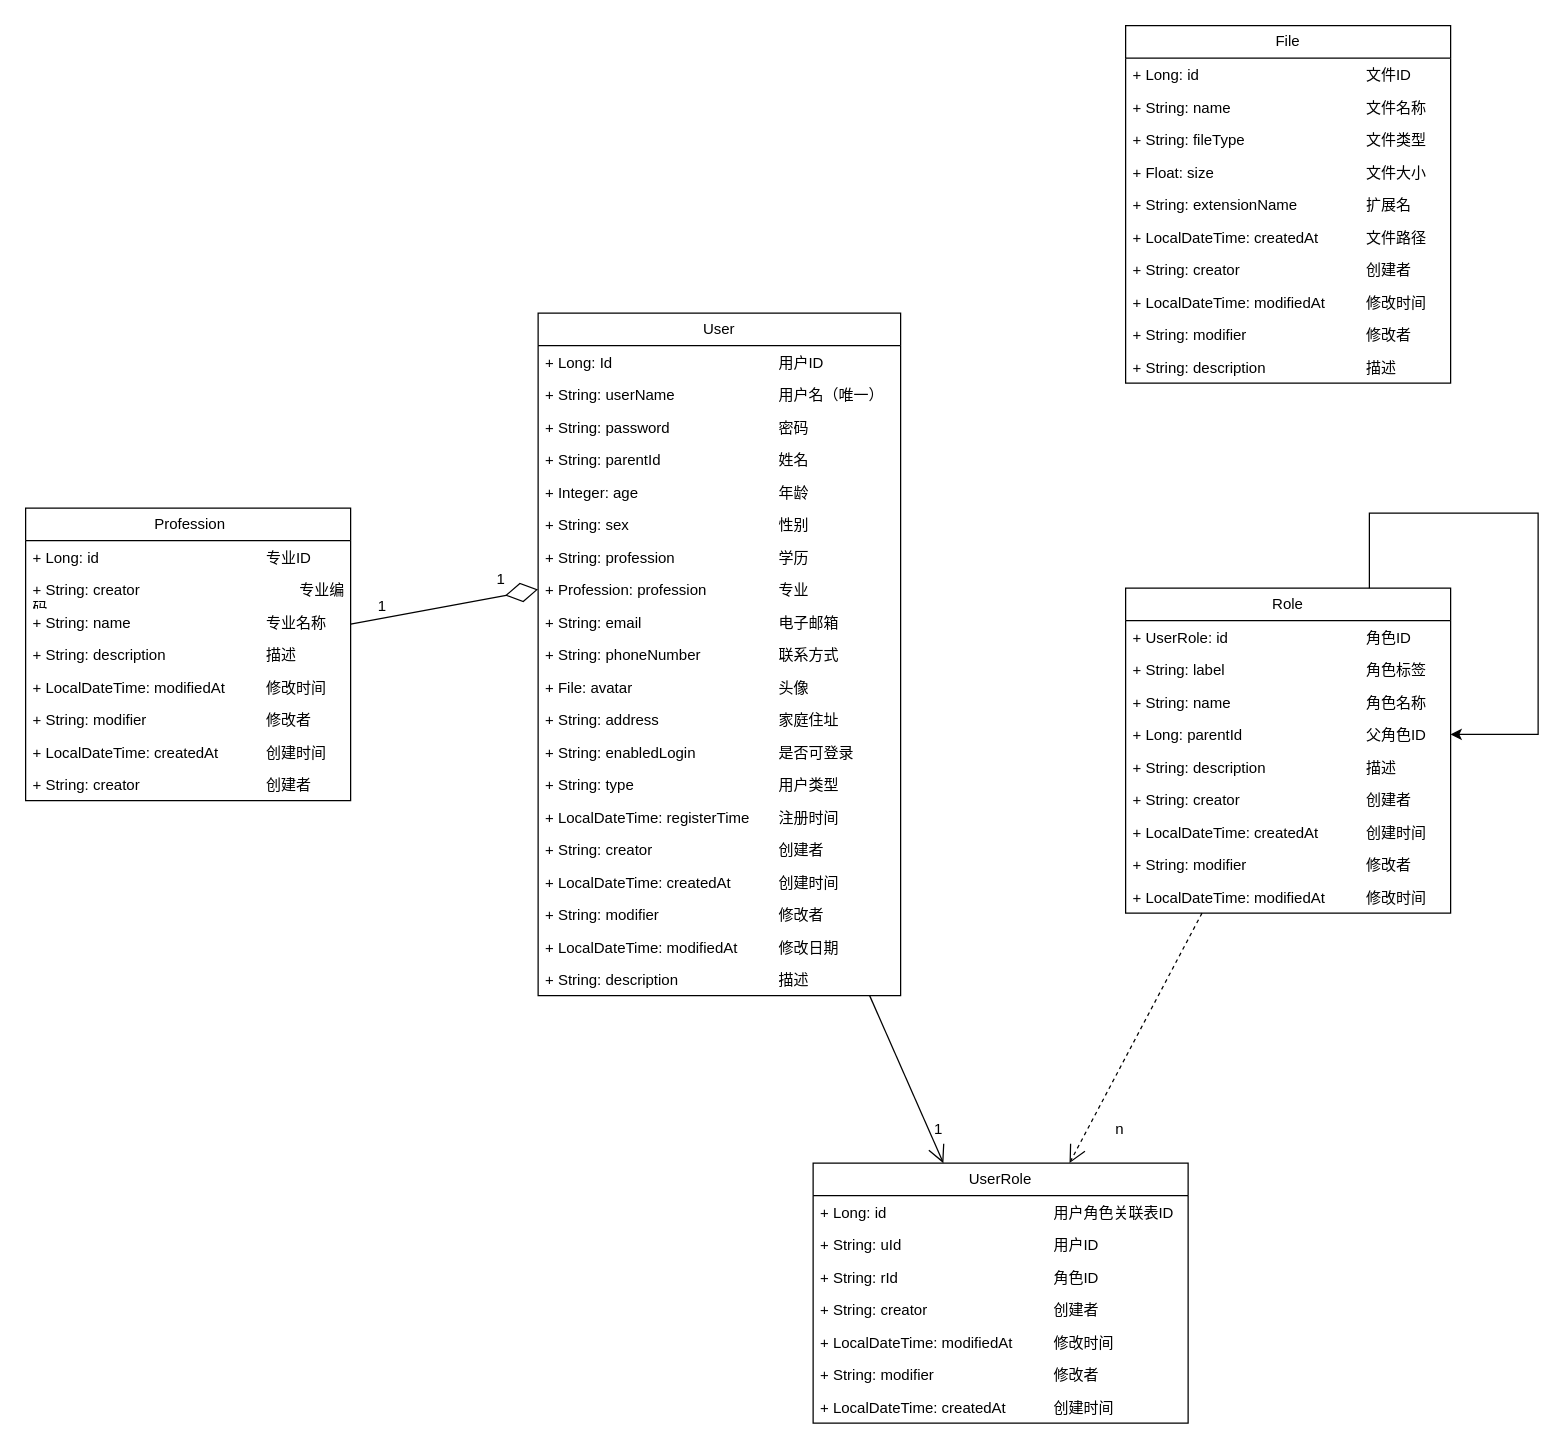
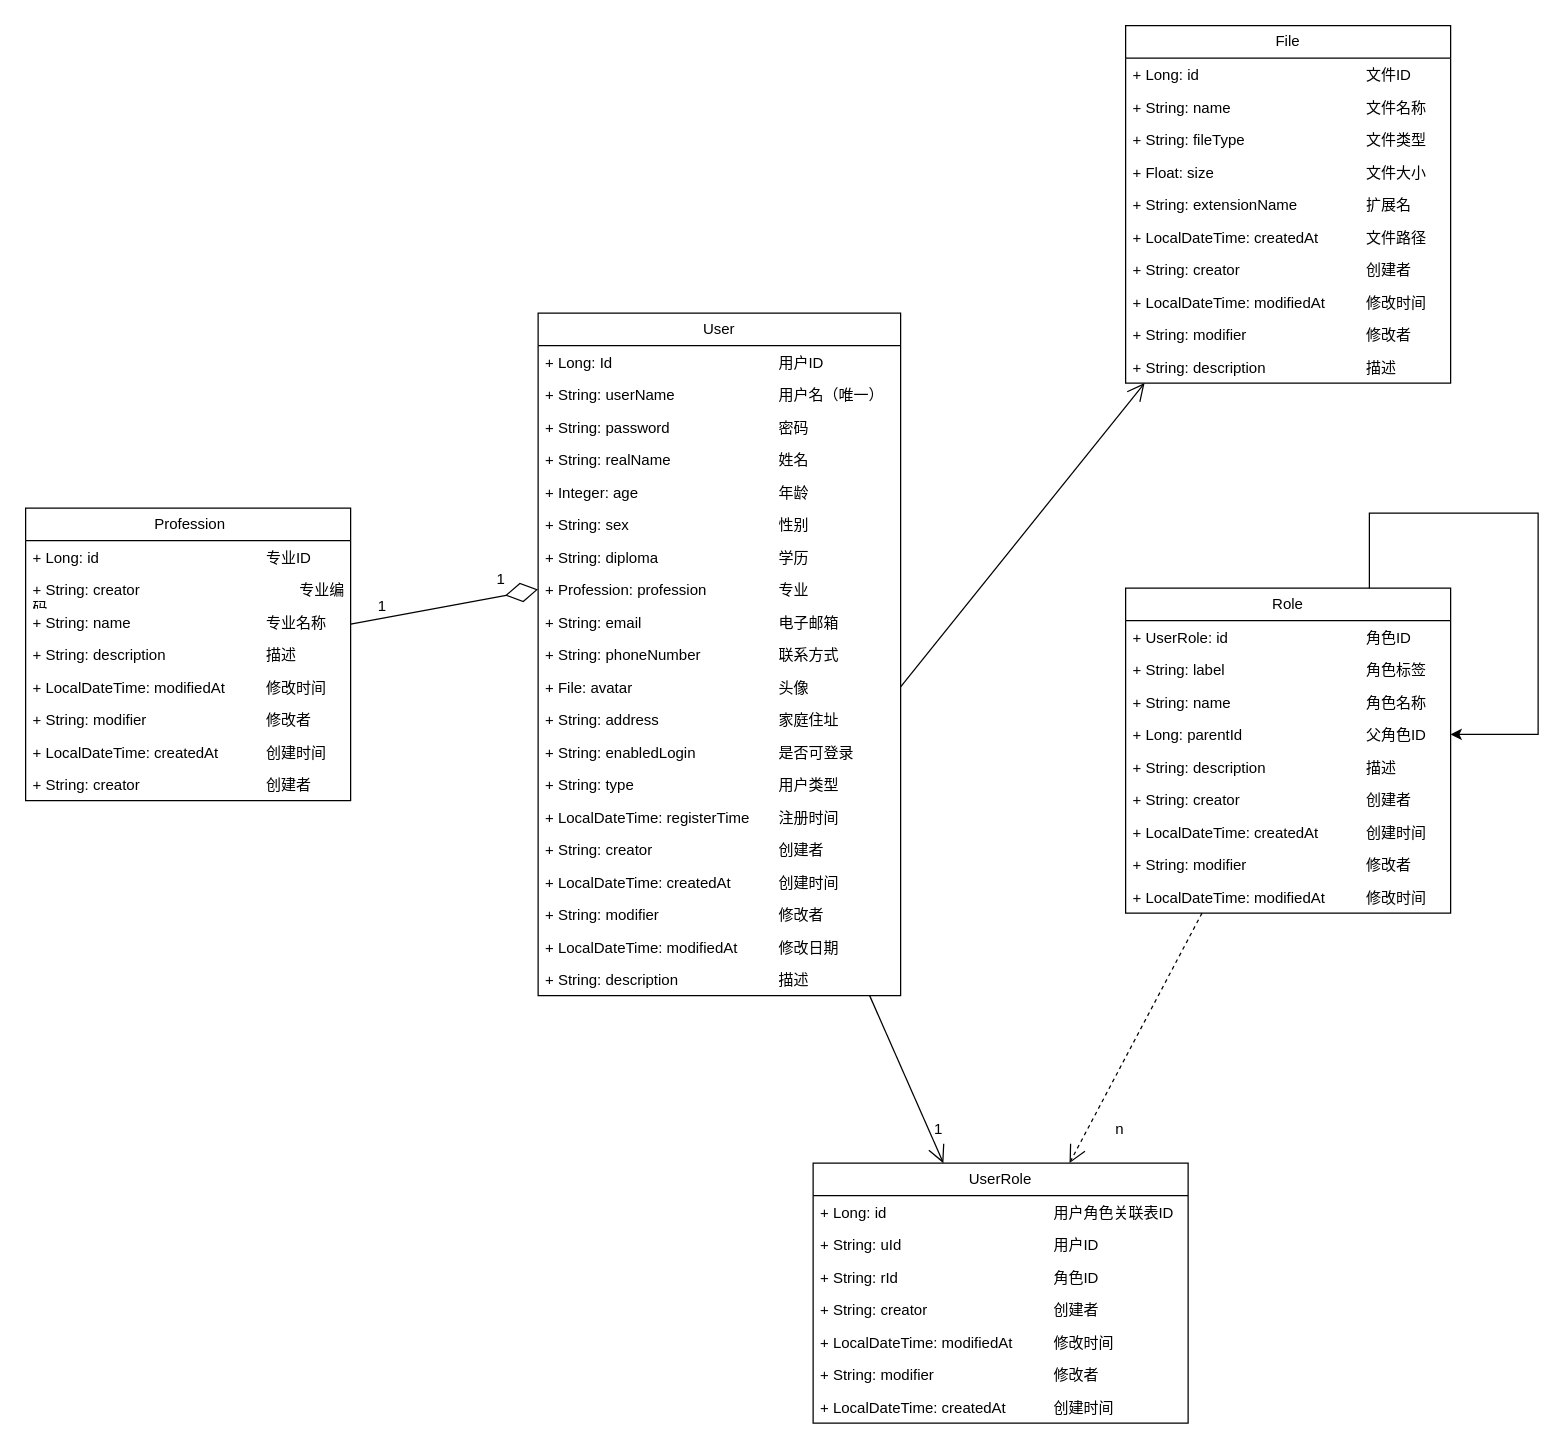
- <mxCell id="6" value="+ String: parentId&lt;span style=&quot;white-space: pre;&quot;&gt;&#09;&lt;/span&gt;&lt;span style=&quot;white-space: pre;&quot;&gt;&#09;&lt;span style=&quot;white-space: pre;&quot;&gt;&#09;&lt;/span&gt;&lt;span style=&quot;white-space: pre;&quot;&gt;&#09;&lt;/span&gt;&lt;/span&gt;姓名" style="text;strokeColor=none;fillColor=none;align=left;verticalAlign=top;spacingLeft=4;spacingRight=4;overflow=hidden;rotatable=0;points=[[0,0.5],[1,0.5]];portConstraint=eastwest;whiteSpace=wrap;html=1;" vertex="1" parent="2"><mxGeometry y="104" width="290" height="26" as="geometry" /></mxCell>
+ <mxCell id="6" value="+ String: realName&lt;span style=&quot;white-space: pre;&quot;&gt;&#09;&lt;/span&gt;&lt;span style=&quot;white-space: pre;&quot;&gt;&#09;&lt;span style=&quot;white-space: pre;&quot;&gt;&#09;&lt;/span&gt;&lt;span style=&quot;white-space: pre;&quot;&gt;&#09;&lt;/span&gt;&lt;/span&gt;姓名" style="text;strokeColor=none;fillColor=none;align=left;verticalAlign=top;spacingLeft=4;spacingRight=4;overflow=hidden;rotatable=0;points=[[0,0.5],[1,0.5]];portConstraint=eastwest;whiteSpace=wrap;html=1;" vertex="1" parent="2"><mxGeometry y="104" width="290" height="26" as="geometry" /></mxCell>
+ <mxCell id="54" value="" style="endArrow=open;endFill=1;endSize=12;html=1;rounded=0;exitX=1;exitY=0.5;exitDx=0;exitDy=0;" edge="1" parent="1" source="13" target="23"><mxGeometry width="160" relative="1" as="geometry"><mxPoint x="560" y="270" as="sourcePoint" /><mxPoint x="720" y="270" as="targetPoint" /></mxGeometry></mxCell>
- <mxCell id="9" value="+ String: profession&lt;span style=&quot;white-space: pre;&quot;&gt;&#09;&lt;span style=&quot;white-space: pre;&quot;&gt;&#09;&lt;/span&gt;&lt;span style=&quot;white-space: pre;&quot;&gt;&#09;&lt;/span&gt;&lt;span style=&quot;white-space: pre;&quot;&gt;&#09;&lt;/span&gt;&lt;/span&gt;学历" style="text;strokeColor=none;fillColor=none;align=left;verticalAlign=top;spacingLeft=4;spacingRight=4;overflow=hidden;rotatable=0;points=[[0,0.5],[1,0.5]];portConstraint=eastwest;whiteSpace=wrap;html=1;" vertex="1" parent="2"><mxGeometry y="182" width="290" height="26" as="geometry" /></mxCell>
+ <mxCell id="9" value="+ String: diploma&lt;span style=&quot;white-space: pre;&quot;&gt;&#09;&lt;span style=&quot;white-space: pre;&quot;&gt;&#09;&lt;/span&gt;&lt;span style=&quot;white-space: pre;&quot;&gt;&#09;&lt;/span&gt;&lt;span style=&quot;white-space: pre;&quot;&gt;&#09;&lt;/span&gt;&lt;/span&gt;学历" style="text;strokeColor=none;fillColor=none;align=left;verticalAlign=top;spacingLeft=4;spacingRight=4;overflow=hidden;rotatable=0;points=[[0,0.5],[1,0.5]];portConstraint=eastwest;whiteSpace=wrap;html=1;" vertex="1" parent="2"><mxGeometry y="182" width="290" height="26" as="geometry" /></mxCell>
